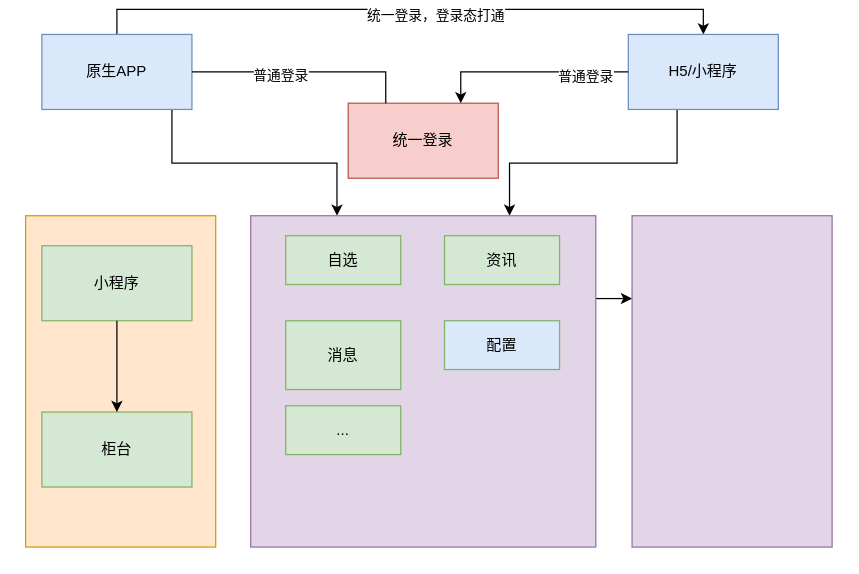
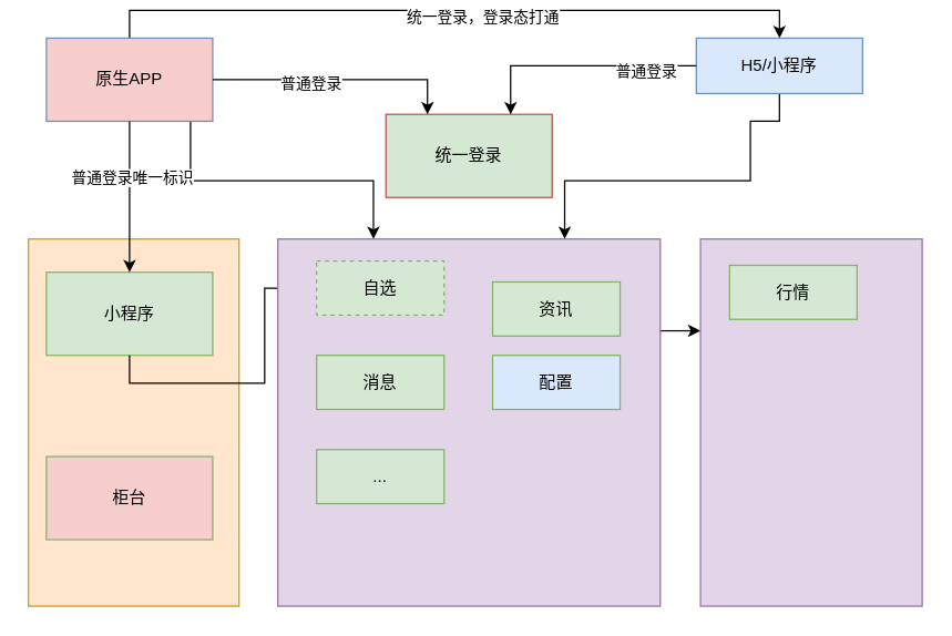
- <mxCell id="5" value="原生APP" style="rounded=0;whiteSpace=wrap;html=1;fillColor=#dae8fc;strokeColor=#6c8ebf;" parent="1" vertex="1"><mxGeometry x="33" y="20" width="120" height="60" as="geometry" /></mxCell>
+ <mxCell id="5" value="原生APP" style="rounded=0;whiteSpace=wrap;html=1;fillColor=#f8cecc;strokeColor=#6c8ebf;" parent="1" vertex="1"><mxGeometry x="33" y="20" width="120" height="60" as="geometry" /></mxCell>
- <mxCell id="7" value="H5/小程序" style="rounded=0;whiteSpace=wrap;html=1;fillColor=#dae8fc;strokeColor=#6c8ebf;" parent="1" vertex="1"><mxGeometry x="502" y="20" width="120" height="60" as="geometry" /></mxCell>
+ <mxCell id="7" value="H5/小程序" style="rounded=0;whiteSpace=wrap;html=1;fillColor=#dae8fc;strokeColor=#6c8ebf;" parent="1" vertex="1"><mxGeometry x="502" y="20" width="120" height="40" as="geometry" /></mxCell>
- <mxCell id="20" style="edgeStyle=orthogonalEdgeStyle;rounded=0;orthogonalLoop=1;jettySize=auto;html=1;exitX=1;exitY=0.5;exitDx=0;exitDy=0;entryX=0.25;entryY=0;entryDx=0;entryDy=0;endArrow=none;" parent="1" source="5" target="17" edge="1"><mxGeometry relative="1" as="geometry" /></mxCell>
+ <mxCell id="20" style="edgeStyle=orthogonalEdgeStyle;rounded=0;orthogonalLoop=1;jettySize=auto;html=1;exitX=1;exitY=0.5;exitDx=0;exitDy=0;entryX=0.25;entryY=0;entryDx=0;entryDy=0;" parent="1" source="5" target="17" edge="1"><mxGeometry relative="1" as="geometry" /></mxCell>
- <mxCell id="17" value="统一登录" style="rounded=0;whiteSpace=wrap;html=1;fillColor=#f8cecc;strokeColor=#b85450;" parent="1" vertex="1"><mxGeometry x="278" y="75" width="120" height="60" as="geometry" /></mxCell>
+ <mxCell id="17" value="统一登录" style="rounded=0;whiteSpace=wrap;html=1;fillColor=#d5e8d4;strokeColor=#b85450;" parent="1" vertex="1"><mxGeometry x="278" y="75" width="120" height="60" as="geometry" /></mxCell>
+ <mxCell id="11" style="edgeStyle=orthogonalEdgeStyle;rounded=0;orthogonalLoop=1;jettySize=auto;html=1;exitX=0.5;exitY=1;exitDx=0;exitDy=0;" parent="1" source="5" target="9" edge="1"><mxGeometry relative="1" as="geometry" /></mxCell>
+ <mxCell id="12" value="普通登录唯一标识" style="edgeLabel;html=1;align=center;verticalAlign=middle;resizable=0;points=[];" parent="11" vertex="1" connectable="0"><mxGeometry x="-0.266" y="1" relative="1" as="geometry"><mxPoint as="offset" /></mxGeometry></mxCell>
- <mxCell id="16" value="自选" style="rounded=0;whiteSpace=wrap;html=1;fillColor=#d5e8d4;strokeColor=#82b366;" parent="1" vertex="1"><mxGeometry x="228" y="181" width="92" height="39" as="geometry" /></mxCell>
+ <mxCell id="16" value="自选" style="rounded=0;whiteSpace=wrap;html=1;fillColor=#d5e8d4;strokeColor=#82b366;dashed=1;" parent="1" vertex="1"><mxGeometry x="228" y="181" width="92" height="39" as="geometry" /></mxCell>
- <mxCell id="22" value="资讯" style="rounded=0;whiteSpace=wrap;html=1;fillColor=#d5e8d4;strokeColor=#82b366;" parent="1" vertex="1"><mxGeometry x="355" y="181" width="92" height="39" as="geometry" /></mxCell>
+ <mxCell id="22" value="资讯" style="rounded=0;whiteSpace=wrap;html=1;fillColor=#d5e8d4;strokeColor=#82b366;" parent="1" vertex="1"><mxGeometry x="355" y="196" width="92" height="39" as="geometry" /></mxCell>
+ <mxCell id="26" value="行情" style="rounded=0;whiteSpace=wrap;html=1;fillColor=#d5e8d4;strokeColor=#82b366;" parent="1" vertex="1"><mxGeometry x="526" y="184" width="92" height="39" as="geometry" /></mxCell>
- <mxCell id="23" value="消息" style="rounded=0;whiteSpace=wrap;html=1;fillColor=#d5e8d4;strokeColor=#82b366;" parent="1" vertex="1"><mxGeometry x="228" y="249" width="92" height="55" as="geometry" /></mxCell>
+ <mxCell id="23" value="消息" style="rounded=0;whiteSpace=wrap;html=1;fillColor=#d5e8d4;strokeColor=#82b366;" parent="1" vertex="1"><mxGeometry x="228" y="249" width="92" height="39" as="geometry" /></mxCell>
- <mxCell id="13" style="edgeStyle=orthogonalEdgeStyle;rounded=0;orthogonalLoop=1;jettySize=auto;html=1;exitX=0.5;exitY=1;exitDx=0;exitDy=0;" parent="1" source="9" target="10" edge="1"><mxGeometry relative="1" as="geometry" /></mxCell>
+ <mxCell id="13" style="edgeStyle=orthogonalEdgeStyle;rounded=0;orthogonalLoop=1;jettySize=auto;html=1;exitX=0.5;exitY=1;exitDx=0;exitDy=0;" parent="1" source="9" target="16" edge="1"><mxGeometry relative="1" as="geometry" /></mxCell>
- <mxCell id="10" value="柜台" style="rounded=0;whiteSpace=wrap;html=1;fillColor=#d5e8d4;strokeColor=#82b366;" parent="1" vertex="1"><mxGeometry x="33" y="322" width="120" height="60" as="geometry" /></mxCell>
+ <mxCell id="10" value="柜台" style="rounded=0;whiteSpace=wrap;html=1;fillColor=#f8cecc;strokeColor=#82b366;" parent="1" vertex="1"><mxGeometry x="33" y="322" width="120" height="60" as="geometry" /></mxCell>
